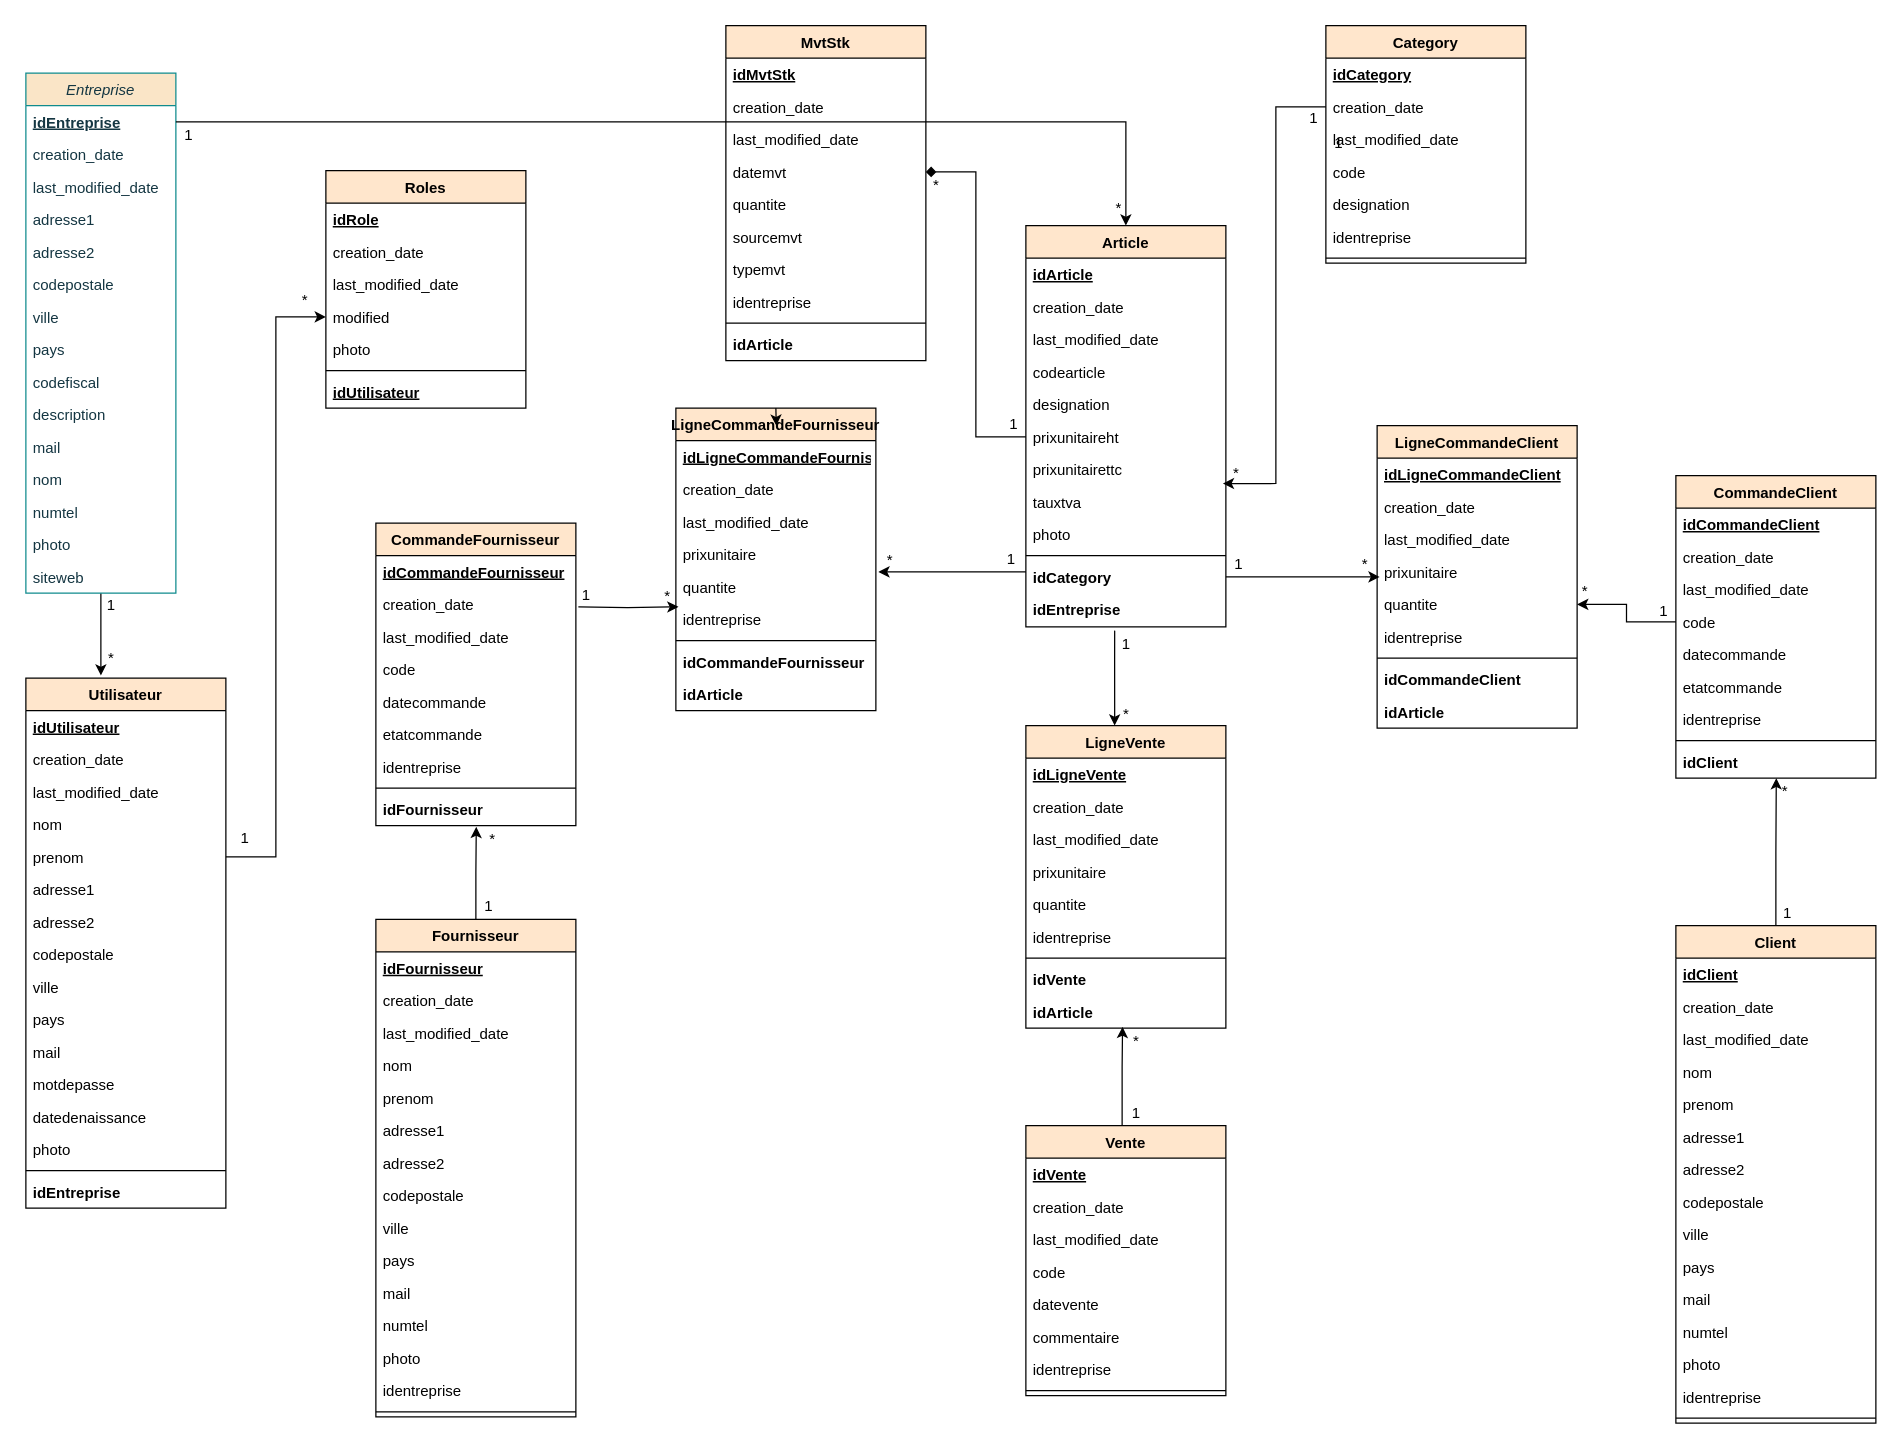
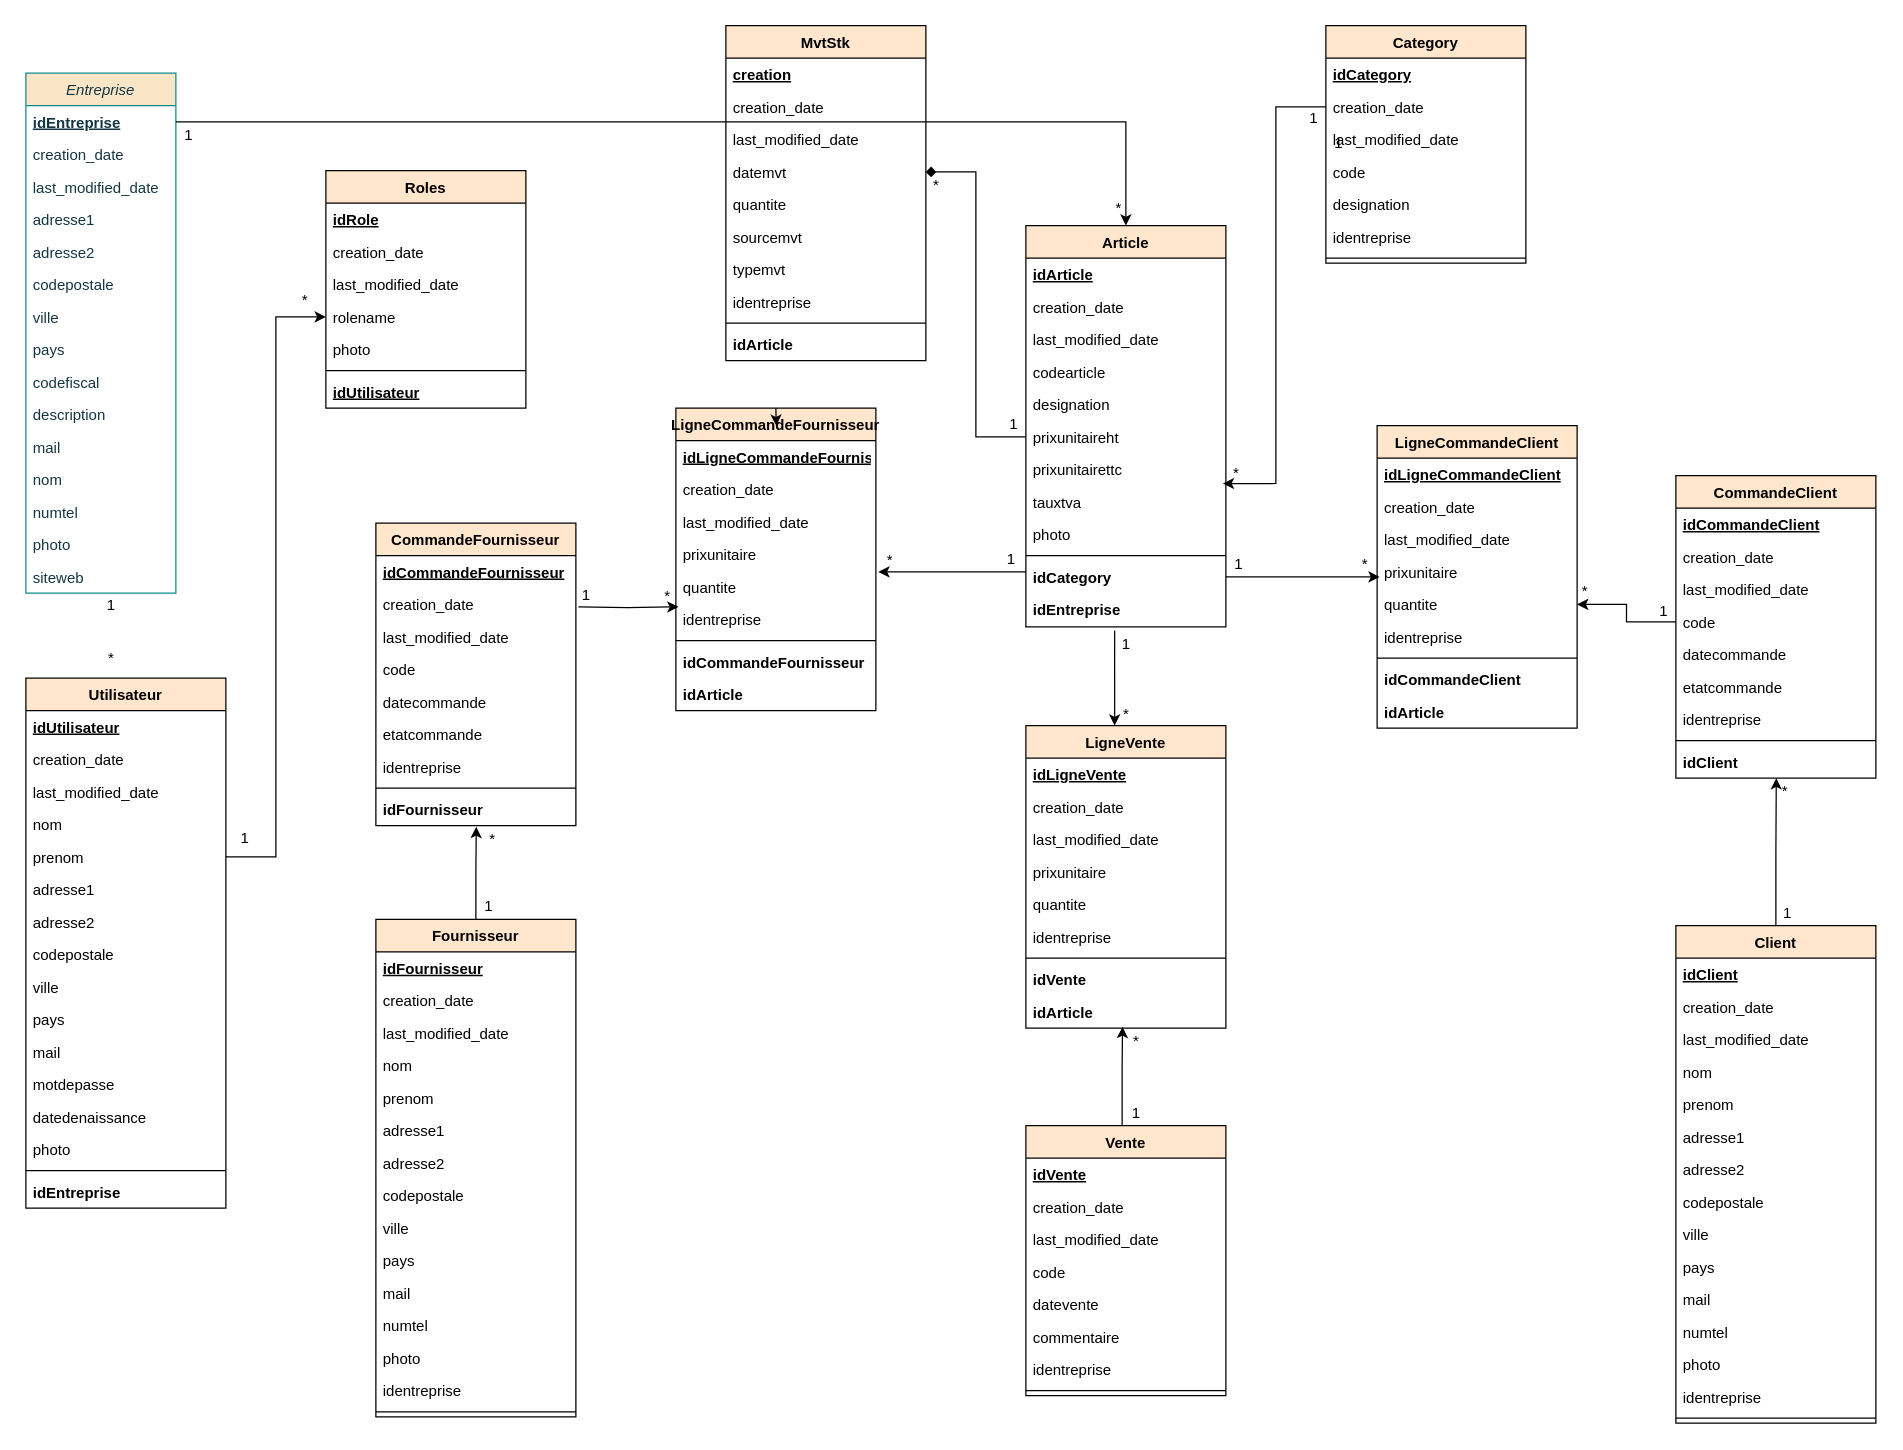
- <mxCell id="146" value="idMvtStk" style="text;strokeColor=none;fillColor=none;align=left;verticalAlign=top;spacingLeft=4;spacingRight=4;overflow=hidden;rotatable=0;points=[[0,0.5],[1,0.5]];portConstraint=eastwest;fontStyle=5" vertex="1" parent="145"><mxGeometry y="26" width="160" height="26" as="geometry" /></mxCell>
+ <mxCell id="146" value="creation" style="text;strokeColor=none;fillColor=none;align=left;verticalAlign=top;spacingLeft=4;spacingRight=4;overflow=hidden;rotatable=0;points=[[0,0.5],[1,0.5]];portConstraint=eastwest;fontStyle=5" vertex="1" parent="145"><mxGeometry y="26" width="160" height="26" as="geometry" /></mxCell>
- <mxCell id="40" value="modified" style="text;strokeColor=none;fillColor=none;align=left;verticalAlign=top;spacingLeft=4;spacingRight=4;overflow=hidden;rotatable=0;points=[[0,0.5],[1,0.5]];portConstraint=eastwest;" vertex="1" parent="36"><mxGeometry y="104" width="160" height="26" as="geometry" /></mxCell>
+ <mxCell id="40" value="rolename" style="text;strokeColor=none;fillColor=none;align=left;verticalAlign=top;spacingLeft=4;spacingRight=4;overflow=hidden;rotatable=0;points=[[0,0.5],[1,0.5]];portConstraint=eastwest;" vertex="1" parent="36"><mxGeometry y="104" width="160" height="26" as="geometry" /></mxCell>
- <mxCell id="2" style="edgeStyle=orthogonalEdgeStyle;rounded=0;orthogonalLoop=1;jettySize=auto;html=1;entryX=0.375;entryY=-0.005;entryDx=0;entryDy=0;entryPerimeter=0;" edge="1" parent="1" source="3" target="19"><mxGeometry relative="1" as="geometry" /></mxCell>
